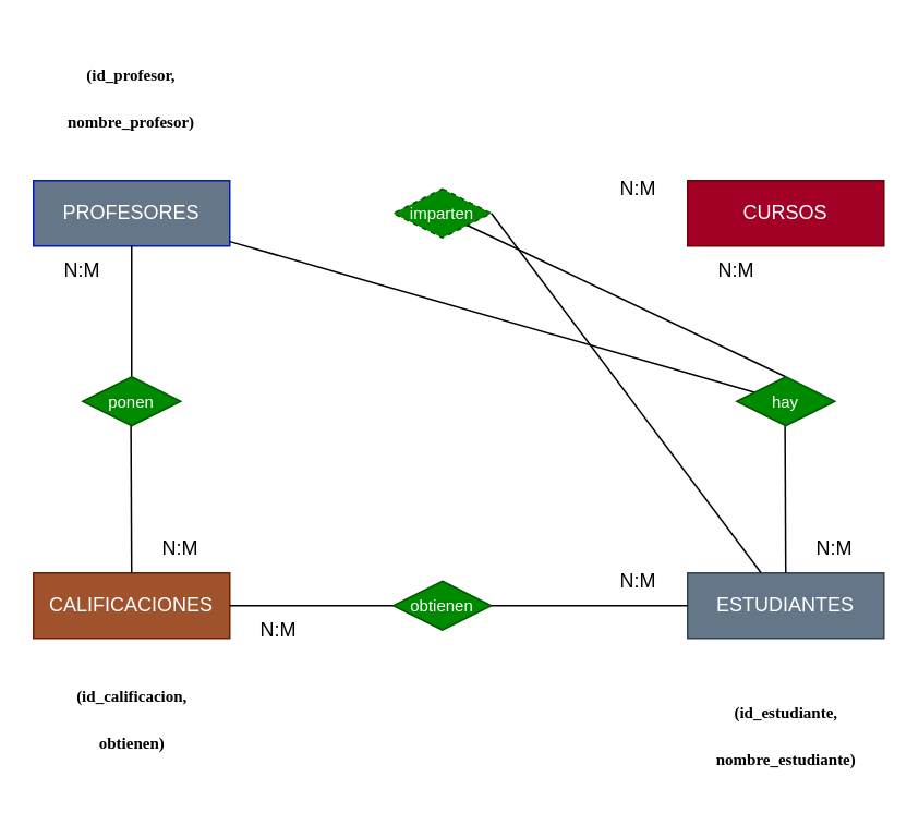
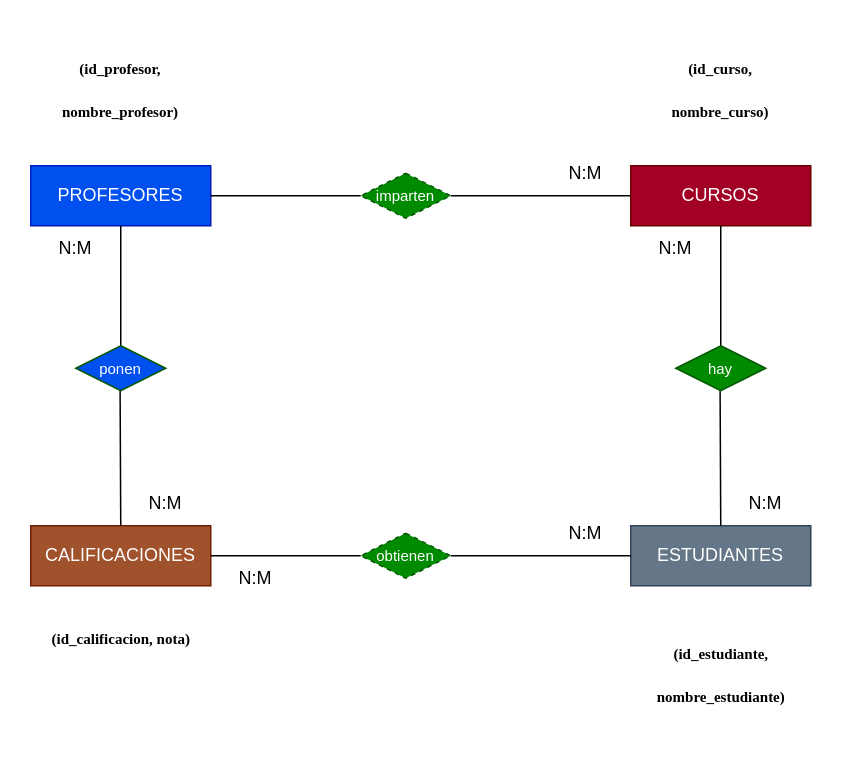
+ <mxCell id="26" value="&lt;h1 style=&quot;margin-top: 0px;&quot;&gt;&lt;font face=&quot;Comic Sans MS&quot; size=&quot;1&quot;&gt;(id_curso, nombre_curso)&lt;/font&gt;&lt;/h1&gt;" style="text;html=1;whiteSpace=wrap;overflow=hidden;rounded=0;align=center;" vertex="1" parent="1"><mxGeometry x="435" y="20" width="90" height="80" as="geometry" /></mxCell>
- <mxCell id="2" value="PROFESORES" style="rounded=0;whiteSpace=wrap;html=1;fillColor=#647687;fontColor=#ffffff;strokeColor=#001DBC;" vertex="1" parent="1"><mxGeometry x="20" y="110" width="120" height="40" as="geometry" /></mxCell>
+ <mxCell id="2" value="PROFESORES" style="rounded=0;whiteSpace=wrap;html=1;fillColor=#0050ef;fontColor=#ffffff;strokeColor=#001DBC;" vertex="1" parent="1"><mxGeometry x="20" y="110" width="120" height="40" as="geometry" /></mxCell>
- <mxCell id="6" value="" style="endArrow=none;html=1;rounded=0;" edge="1" parent="1" source="2" target="17"><mxGeometry width="50" height="50" relative="1" as="geometry"><mxPoint x="400" y="160" as="sourcePoint" /><mxPoint x="450" y="110" as="targetPoint" /></mxGeometry></mxCell>
+ <mxCell id="6" value="" style="endArrow=none;html=1;rounded=0;entryX=0;entryY=0.5;entryDx=0;entryDy=0;" edge="1" parent="1" source="2" target="5"><mxGeometry width="50" height="50" relative="1" as="geometry"><mxPoint x="400" y="160" as="sourcePoint" /><mxPoint x="450" y="110" as="targetPoint" /></mxGeometry></mxCell>
- <mxCell id="8" value="" style="endArrow=none;html=1;rounded=0;exitX=0.5;exitY=0;exitDx=0;exitDy=0;" edge="1" parent="1" source="17" target="5"><mxGeometry width="50" height="50" relative="1" as="geometry"><mxPoint x="575" y="130" as="sourcePoint" /><mxPoint x="500" y="130" as="targetPoint" /></mxGeometry></mxCell>
+ <mxCell id="8" value="" style="endArrow=none;html=1;rounded=0;exitX=0.5;exitY=0;exitDx=0;exitDy=0;entryX=0.5;entryY=1;entryDx=0;entryDy=0;" edge="1" parent="1" source="17" target="3"><mxGeometry width="50" height="50" relative="1" as="geometry"><mxPoint x="575" y="130" as="sourcePoint" /><mxPoint x="500" y="130" as="targetPoint" /></mxGeometry></mxCell>
- <mxCell id="15" value="&lt;font style=&quot;font-size: 10px;&quot;&gt;ponen&lt;/font&gt;" style="rhombus;whiteSpace=wrap;html=1;fillColor=#008a00;fontColor=#ffffff;strokeColor=#005700;" vertex="1" parent="1"><mxGeometry x="50" y="230" width="60" height="30" as="geometry" /></mxCell>
+ <mxCell id="15" value="&lt;font style=&quot;font-size: 10px;&quot;&gt;ponen&lt;/font&gt;" style="rhombus;whiteSpace=wrap;html=1;fillColor=#0050ef;fontColor=#ffffff;strokeColor=#005700;" vertex="1" parent="1"><mxGeometry x="50" y="230" width="60" height="30" as="geometry" /></mxCell>
- <mxCell id="7" value="" style="endArrow=none;html=1;rounded=0;exitX=1;exitY=0.5;exitDx=0;exitDy=0;" edge="1" parent="1" target="4" source="5"><mxGeometry width="50" height="50" relative="1" as="geometry"><mxPoint x="430" y="10" as="sourcePoint" /><mxPoint x="526" y="9.66" as="targetPoint" /></mxGeometry></mxCell>
+ <mxCell id="7" value="" style="endArrow=none;html=1;rounded=0;entryX=0;entryY=0.5;entryDx=0;entryDy=0;exitX=1;exitY=0.5;exitDx=0;exitDy=0;" edge="1" parent="1" target="3" source="5"><mxGeometry width="50" height="50" relative="1" as="geometry"><mxPoint x="430" y="10" as="sourcePoint" /><mxPoint x="526" y="9.66" as="targetPoint" /></mxGeometry></mxCell>
- <mxCell id="18" value="&lt;font style=&quot;font-size: 10px;&quot;&gt;obtienen&lt;/font&gt;" style="rhombus;whiteSpace=wrap;html=1;fillColor=#008a00;fontColor=#ffffff;strokeColor=#005700;" vertex="1" parent="1"><mxGeometry x="240" y="355" width="60" height="30" as="geometry" /></mxCell>
+ <mxCell id="18" value="&lt;font style=&quot;font-size: 10px;&quot;&gt;obtienen&lt;/font&gt;" style="rhombus;whiteSpace=wrap;html=1;fillColor=#008a00;fontColor=#ffffff;strokeColor=#005700;dashed=1;" vertex="1" parent="1"><mxGeometry x="240" y="355" width="60" height="30" as="geometry" /></mxCell>
- <mxCell id="28" value="&lt;h1 style=&quot;margin-top: 0px;&quot;&gt;&lt;font face=&quot;Comic Sans MS&quot; size=&quot;1&quot;&gt;(id_calificacion, obtienen)&lt;/font&gt;&lt;/h1&gt;" style="text;html=1;whiteSpace=wrap;overflow=hidden;rounded=0;align=center;" vertex="1" parent="1"><mxGeometry x="27.5" y="400" width="105" height="80" as="geometry" /></mxCell>
+ <mxCell id="28" value="&lt;h1 style=&quot;margin-top: 0px;&quot;&gt;&lt;font face=&quot;Comic Sans MS&quot; size=&quot;1&quot;&gt;(id_calificacion, nota)&lt;/font&gt;&lt;/h1&gt;" style="text;html=1;whiteSpace=wrap;overflow=hidden;rounded=0;align=center;" vertex="1" parent="1"><mxGeometry x="27.5" y="400" width="105" height="80" as="geometry" /></mxCell>
